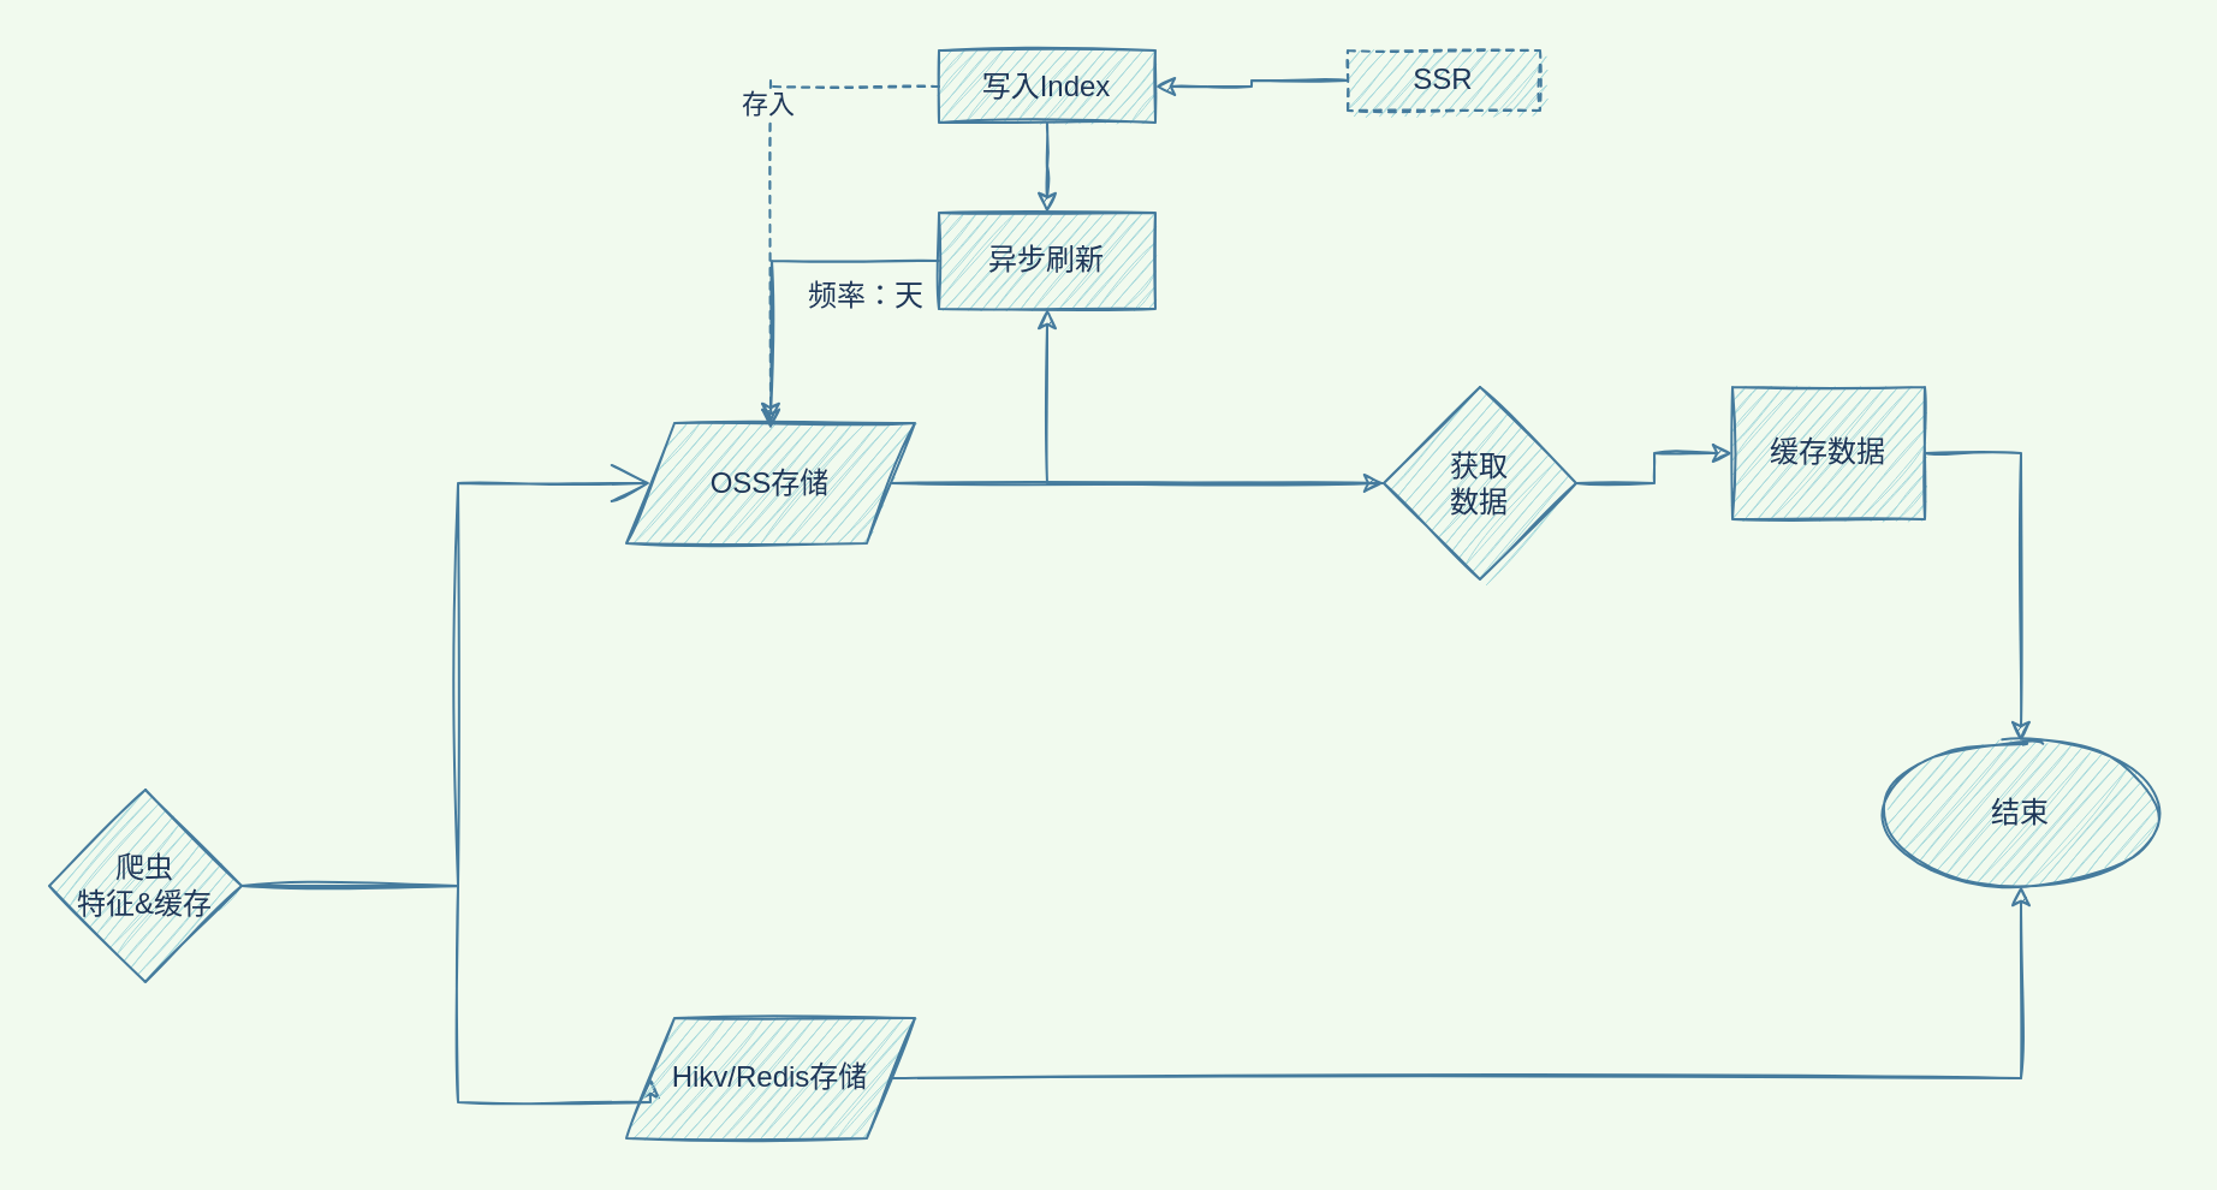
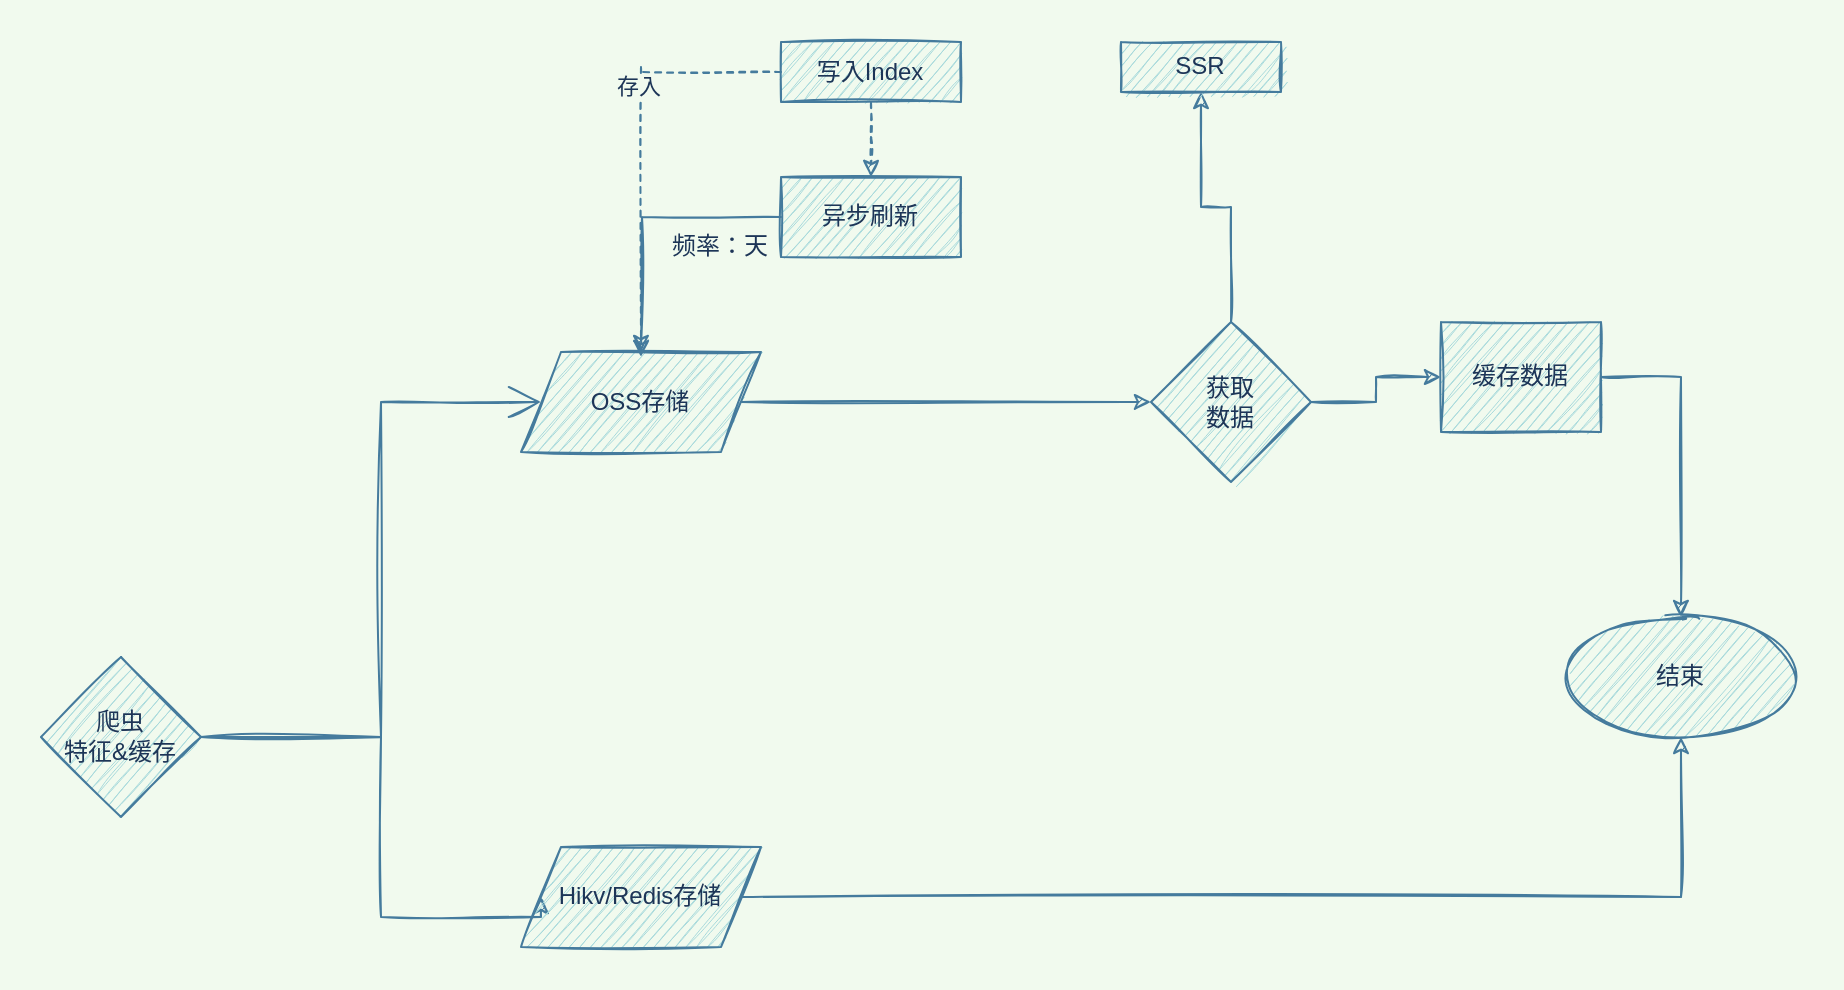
- <mxCell id="18" style="edgeStyle=orthogonalEdgeStyle;rounded=0;orthogonalLoop=1;jettySize=auto;html=1;exitX=0;exitY=0.5;exitDx=0;exitDy=0;entryX=1;entryY=0.5;entryDx=0;entryDy=0;shadow=0;sketch=1;strokeColor=#457B9D;fontColor=#1D3557;labelBackgroundColor=#F1FAEE;" parent="1" source="19" target="23" edge="1"><mxGeometry relative="1" as="geometry" /></mxCell>
- <mxCell id="19" value="SSR" style="rounded=0;whiteSpace=wrap;html=1;shadow=0;sketch=1;fillColor=#A8DADC;strokeColor=#457B9D;fontColor=#1D3557;dashed=1;" parent="1" vertex="1"><mxGeometry x="560" y="20.5" width="80" height="25" as="geometry" /></mxCell>
+ <mxCell id="19" value="SSR" style="rounded=0;whiteSpace=wrap;html=1;shadow=0;sketch=1;fillColor=#A8DADC;strokeColor=#457B9D;fontColor=#1D3557;" parent="1" vertex="1"><mxGeometry x="560" y="20.5" width="80" height="25" as="geometry" /></mxCell>
- <mxCell id="22" style="edgeStyle=orthogonalEdgeStyle;rounded=0;orthogonalLoop=1;jettySize=auto;html=1;exitX=0.5;exitY=1;exitDx=0;exitDy=0;shadow=0;sketch=1;strokeColor=#457B9D;fontColor=#1D3557;labelBackgroundColor=#F1FAEE;" parent="1" source="23" target="10" edge="1"><mxGeometry relative="1" as="geometry" /></mxCell>
+ <mxCell id="22" style="edgeStyle=orthogonalEdgeStyle;rounded=0;orthogonalLoop=1;jettySize=auto;html=1;exitX=0.5;exitY=1;exitDx=0;exitDy=0;shadow=0;sketch=1;strokeColor=#457B9D;fontColor=#1D3557;labelBackgroundColor=#F1FAEE;dashed=1;" parent="1" source="23" target="10" edge="1"><mxGeometry relative="1" as="geometry" /></mxCell>
- <mxCell id="13" value="" style="edgeStyle=orthogonalEdgeStyle;rounded=0;orthogonalLoop=1;jettySize=auto;html=1;shadow=0;sketch=1;strokeColor=#457B9D;fontColor=#1D3557;labelBackgroundColor=#F1FAEE;" parent="1" source="14" target="10" edge="1"><mxGeometry relative="1" as="geometry" /></mxCell>
+ <mxCell id="13" value="" style="edgeStyle=orthogonalEdgeStyle;rounded=0;orthogonalLoop=1;jettySize=auto;html=1;shadow=0;sketch=1;strokeColor=#457B9D;fontColor=#1D3557;labelBackgroundColor=#F1FAEE;" parent="1" source="14" target="19" edge="1"><mxGeometry relative="1" as="geometry" /></mxCell>
